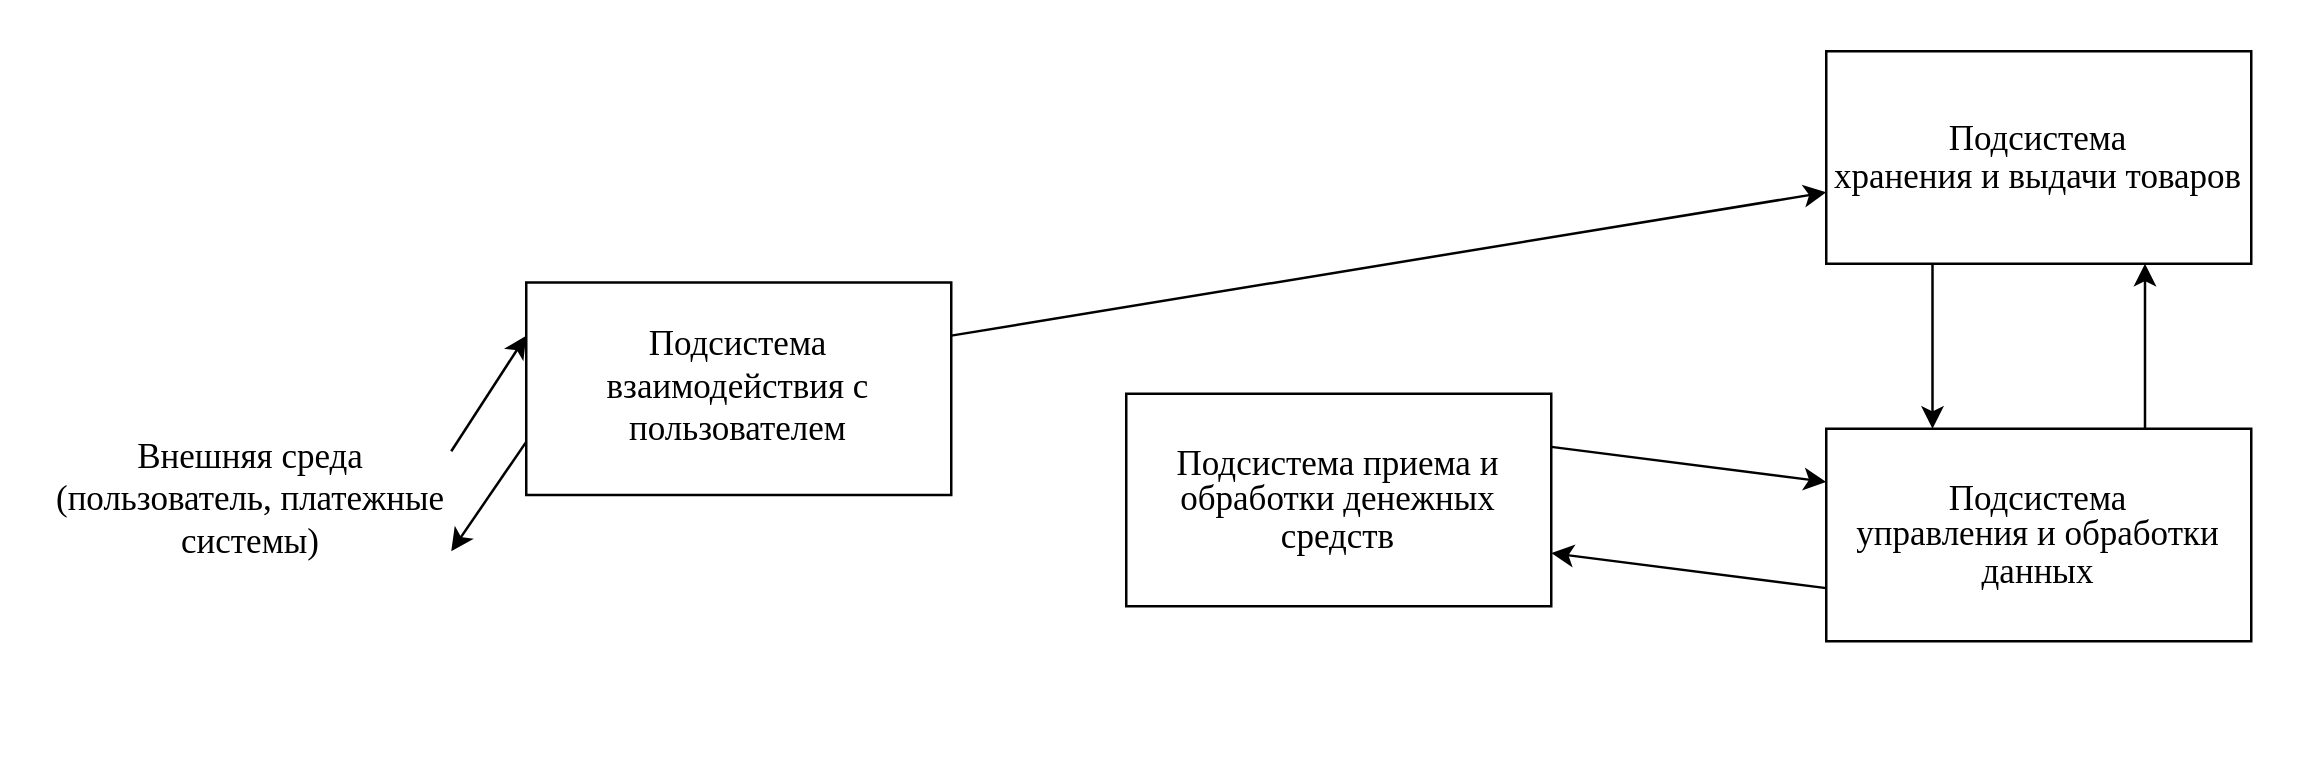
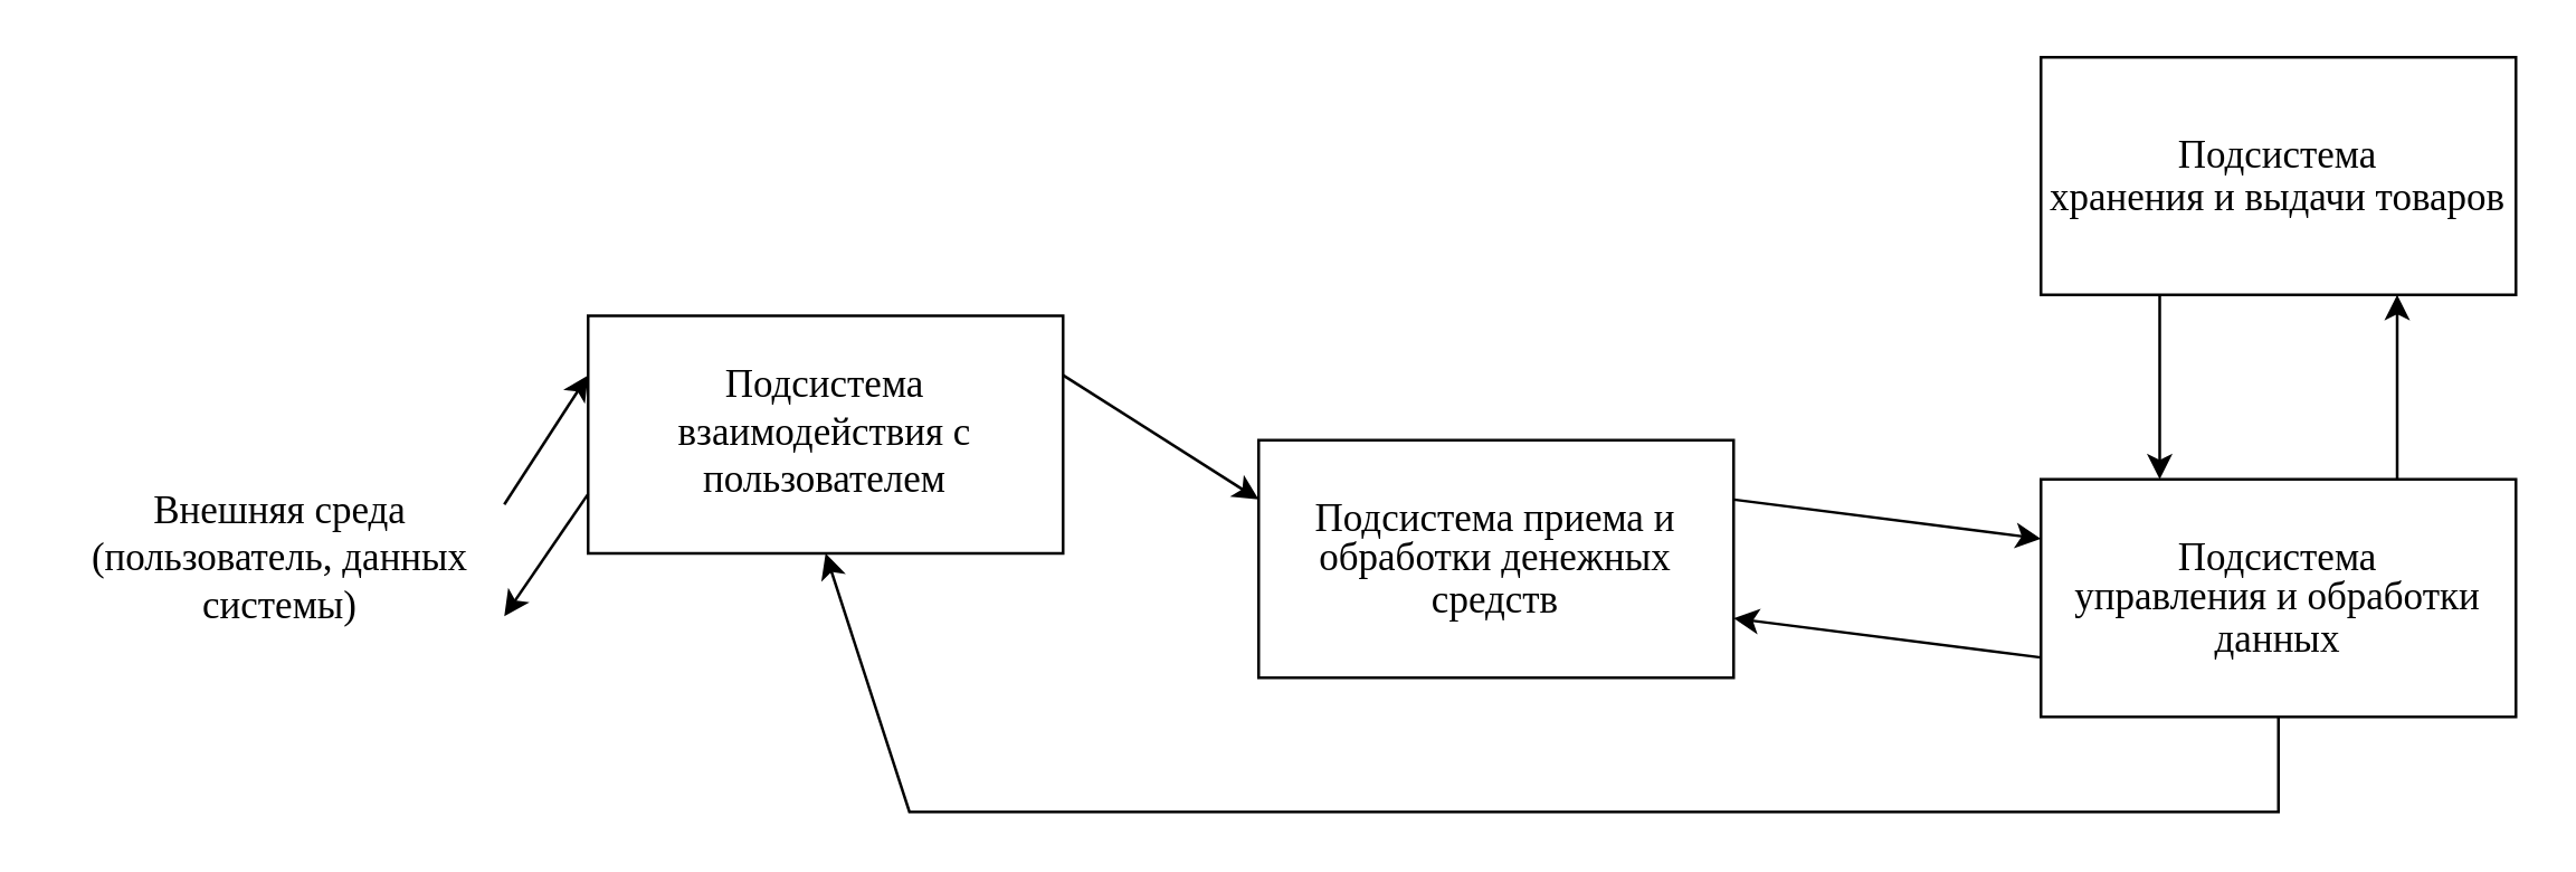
- <mxCell id="8" value="" style="endArrow=classic;html=1;rounded=0;exitX=1;exitY=0.25;exitDx=0;exitDy=0;" edge="1" parent="1" source="6" target="5"><mxGeometry width="50" height="50" relative="1" as="geometry"><mxPoint x="420" y="290" as="sourcePoint" /><mxPoint x="470" y="240" as="targetPoint" /></mxGeometry></mxCell>
+ <mxCell id="8" value="" style="endArrow=classic;html=1;rounded=0;exitX=1;exitY=0.25;exitDx=0;exitDy=0;entryX=0;entryY=0.25;entryDx=0;entryDy=0;" edge="1" parent="1" source="6" target="3"><mxGeometry width="50" height="50" relative="1" as="geometry"><mxPoint x="420" y="290" as="sourcePoint" /><mxPoint x="470" y="240" as="targetPoint" /></mxGeometry></mxCell>
- <mxCell id="2" value="&lt;font style=&quot;font-size: 14px;&quot; face=&quot;Times New Roman&quot;&gt;Внешняя среда (пользователь, платежные системы)&lt;/font&gt;" style="text;html=1;align=center;verticalAlign=middle;whiteSpace=wrap;rounded=0;" vertex="1" parent="1"><mxGeometry x="20" y="160" width="160" height="80" as="geometry" /></mxCell>
+ <mxCell id="2" value="&lt;font style=&quot;font-size: 14px;&quot; face=&quot;Times New Roman&quot;&gt;Внешняя среда (пользователь, данных системы)&lt;/font&gt;" style="text;html=1;align=center;verticalAlign=middle;whiteSpace=wrap;rounded=0;" vertex="1" parent="1"><mxGeometry x="20" y="160" width="160" height="80" as="geometry" /></mxCell>
+ <mxCell id="12" value="" style="endArrow=classic;html=1;rounded=0;exitX=0.5;exitY=1;exitDx=0;exitDy=0;entryX=0.5;entryY=1;entryDx=0;entryDy=0;" edge="1" parent="1" source="4" target="6"><mxGeometry width="50" height="50" relative="1" as="geometry"><mxPoint x="650" y="320" as="sourcePoint" /><mxPoint x="290" y="310" as="targetPoint" /><Array as="points"><mxPoint x="815" y="290" /><mxPoint x="325" y="290" /></Array></mxGeometry></mxCell>
